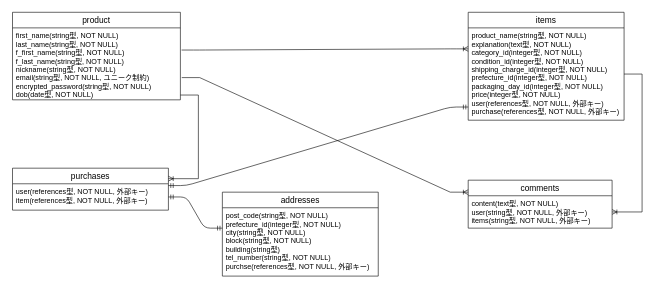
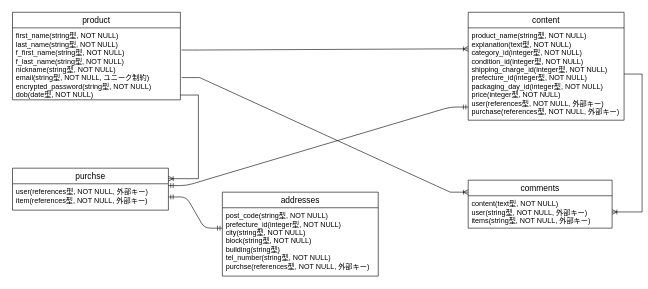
- <mxCell id="4" value="items" style="swimlane;fontStyle=0;childLayout=stackLayout;horizontal=1;startSize=26;horizontalStack=0;resizeParent=1;resizeParentMax=0;resizeLast=0;collapsible=1;marginBottom=0;align=center;fontSize=14;" parent="1" vertex="1"><mxGeometry x="780" y="20" width="260" height="180" as="geometry" /></mxCell>
+ <mxCell id="4" value="content" style="swimlane;fontStyle=0;childLayout=stackLayout;horizontal=1;startSize=26;horizontalStack=0;resizeParent=1;resizeParentMax=0;resizeLast=0;collapsible=1;marginBottom=0;align=center;fontSize=14;" parent="1" vertex="1"><mxGeometry x="780" y="20" width="260" height="180" as="geometry" /></mxCell>
- <mxCell id="11" value="purchases" style="swimlane;fontStyle=0;childLayout=stackLayout;horizontal=1;startSize=26;horizontalStack=0;resizeParent=1;resizeParentMax=0;resizeLast=0;collapsible=1;marginBottom=0;align=center;fontSize=14;" parent="1" vertex="1"><mxGeometry x="20" y="280" width="260" height="70" as="geometry" /></mxCell>
+ <mxCell id="11" value="purchse" style="swimlane;fontStyle=0;childLayout=stackLayout;horizontal=1;startSize=26;horizontalStack=0;resizeParent=1;resizeParentMax=0;resizeLast=0;collapsible=1;marginBottom=0;align=center;fontSize=14;" parent="1" vertex="1"><mxGeometry x="20" y="280" width="260" height="70" as="geometry" /></mxCell>
